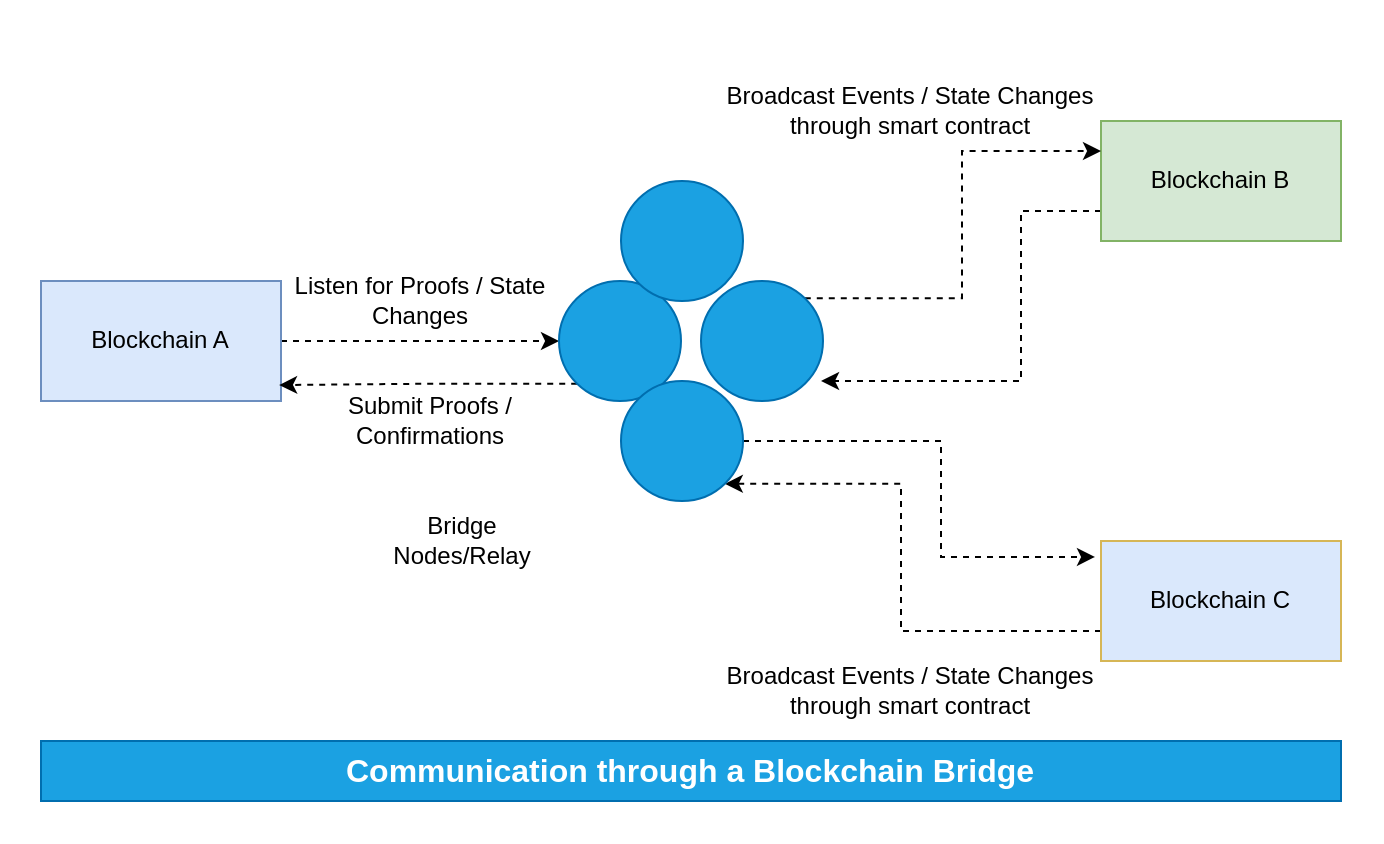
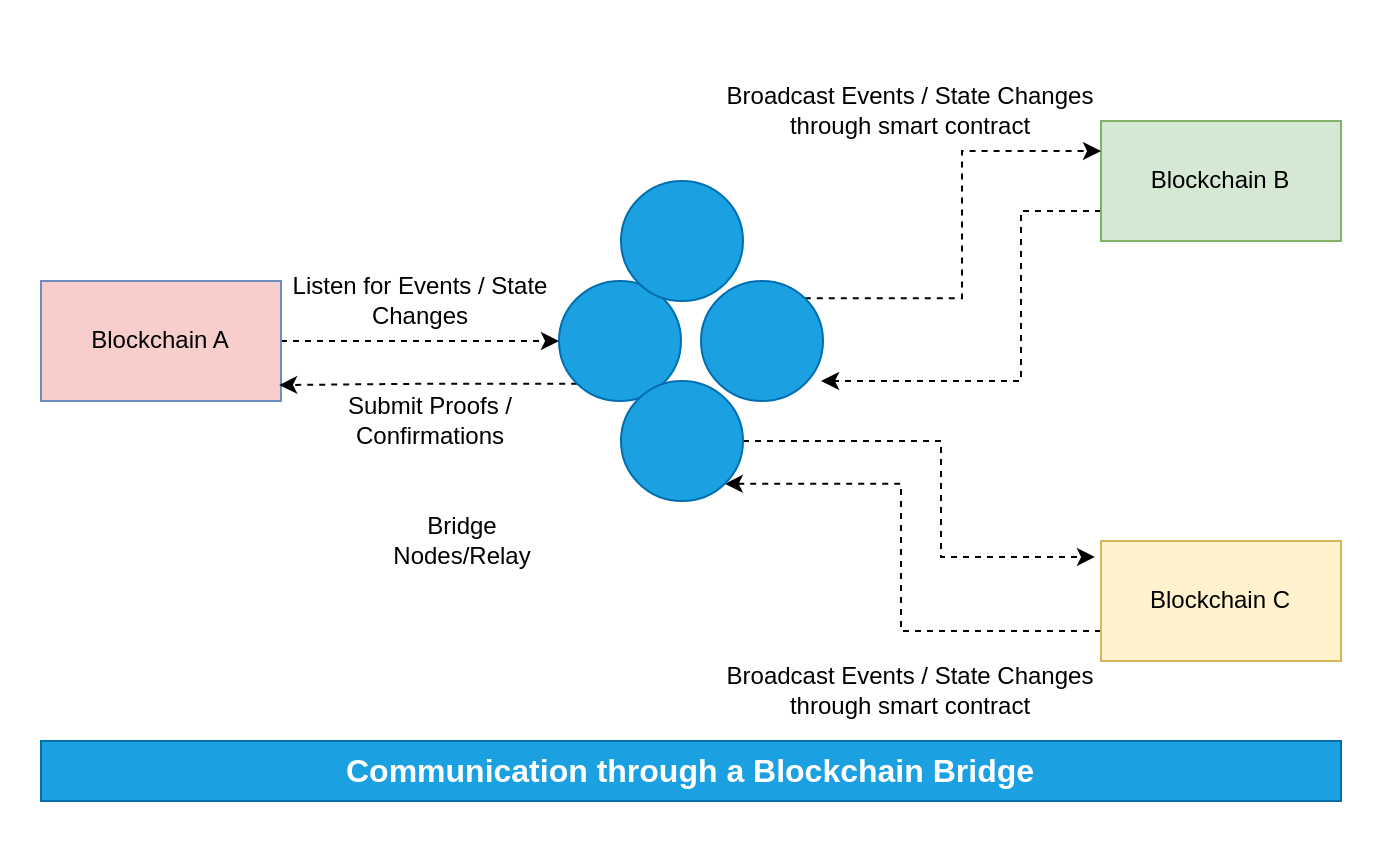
- <mxCell id="4" value="Listen for Proofs / State Changes" style="text;html=1;strokeColor=none;fillColor=none;align=center;verticalAlign=middle;whiteSpace=wrap;rounded=0;" parent="1" vertex="1"><mxGeometry x="134" y="140" width="152" height="20" as="geometry" /></mxCell>
+ <mxCell id="4" value="Listen for Events / State Changes" style="text;html=1;strokeColor=none;fillColor=none;align=center;verticalAlign=middle;whiteSpace=wrap;rounded=0;" parent="1" vertex="1"><mxGeometry x="134" y="140" width="152" height="20" as="geometry" /></mxCell>
- <mxCell id="3" value="Blockchain A" style="rounded=0;whiteSpace=wrap;html=1;fillColor=#dae8fc;strokeColor=#6c8ebf;" parent="1" vertex="1"><mxGeometry x="20" y="140" width="120" height="60" as="geometry" /></mxCell>
+ <mxCell id="3" value="Blockchain A" style="rounded=0;whiteSpace=wrap;html=1;fillColor=#f8cecc;strokeColor=#6c8ebf;" parent="1" vertex="1"><mxGeometry x="20" y="140" width="120" height="60" as="geometry" /></mxCell>
- <mxCell id="13" value="Blockchain C" style="rounded=0;whiteSpace=wrap;html=1;fillColor=#dae8fc;strokeColor=#d6b656;" vertex="1" parent="1"><mxGeometry x="550" y="270" width="120" height="60" as="geometry" /></mxCell>
+ <mxCell id="13" value="Blockchain C" style="rounded=0;whiteSpace=wrap;html=1;fillColor=#fff2cc;strokeColor=#d6b656;" vertex="1" parent="1"><mxGeometry x="550" y="270" width="120" height="60" as="geometry" /></mxCell>
